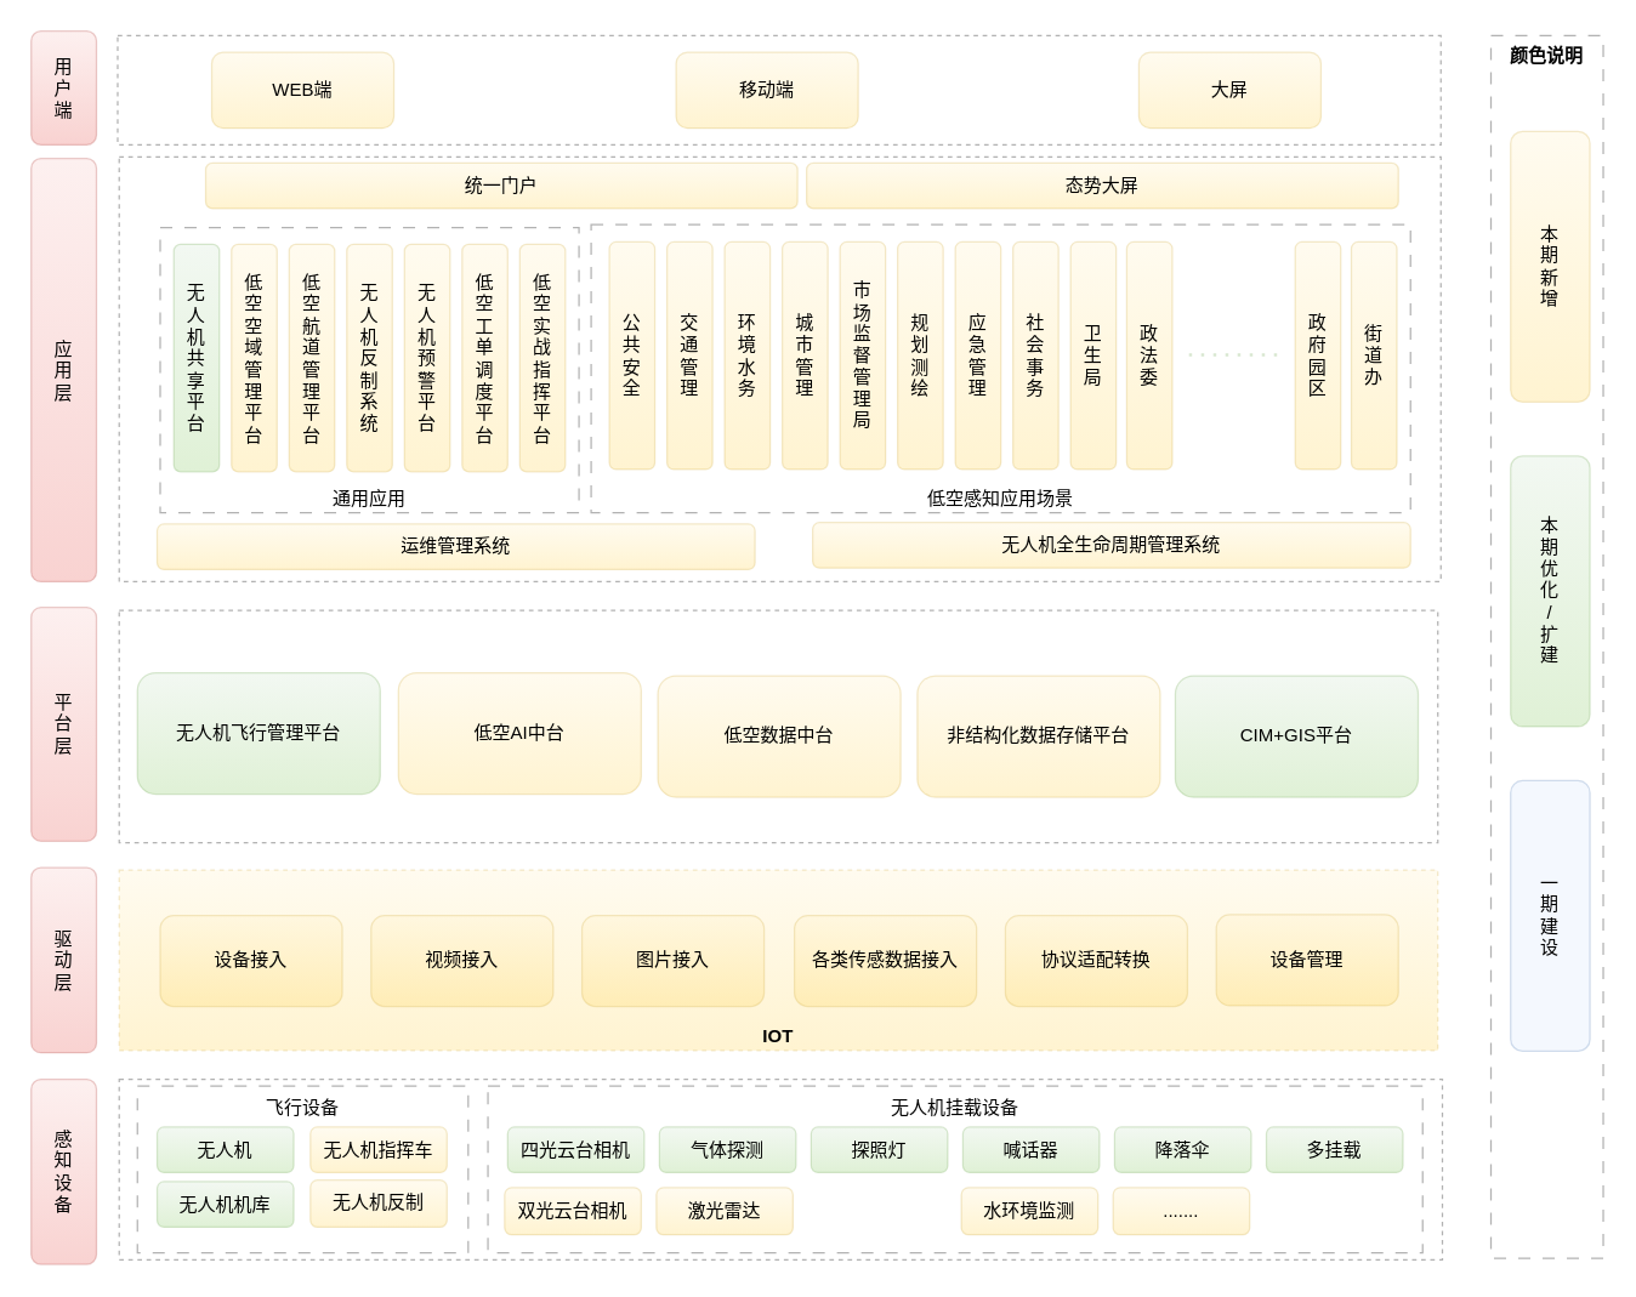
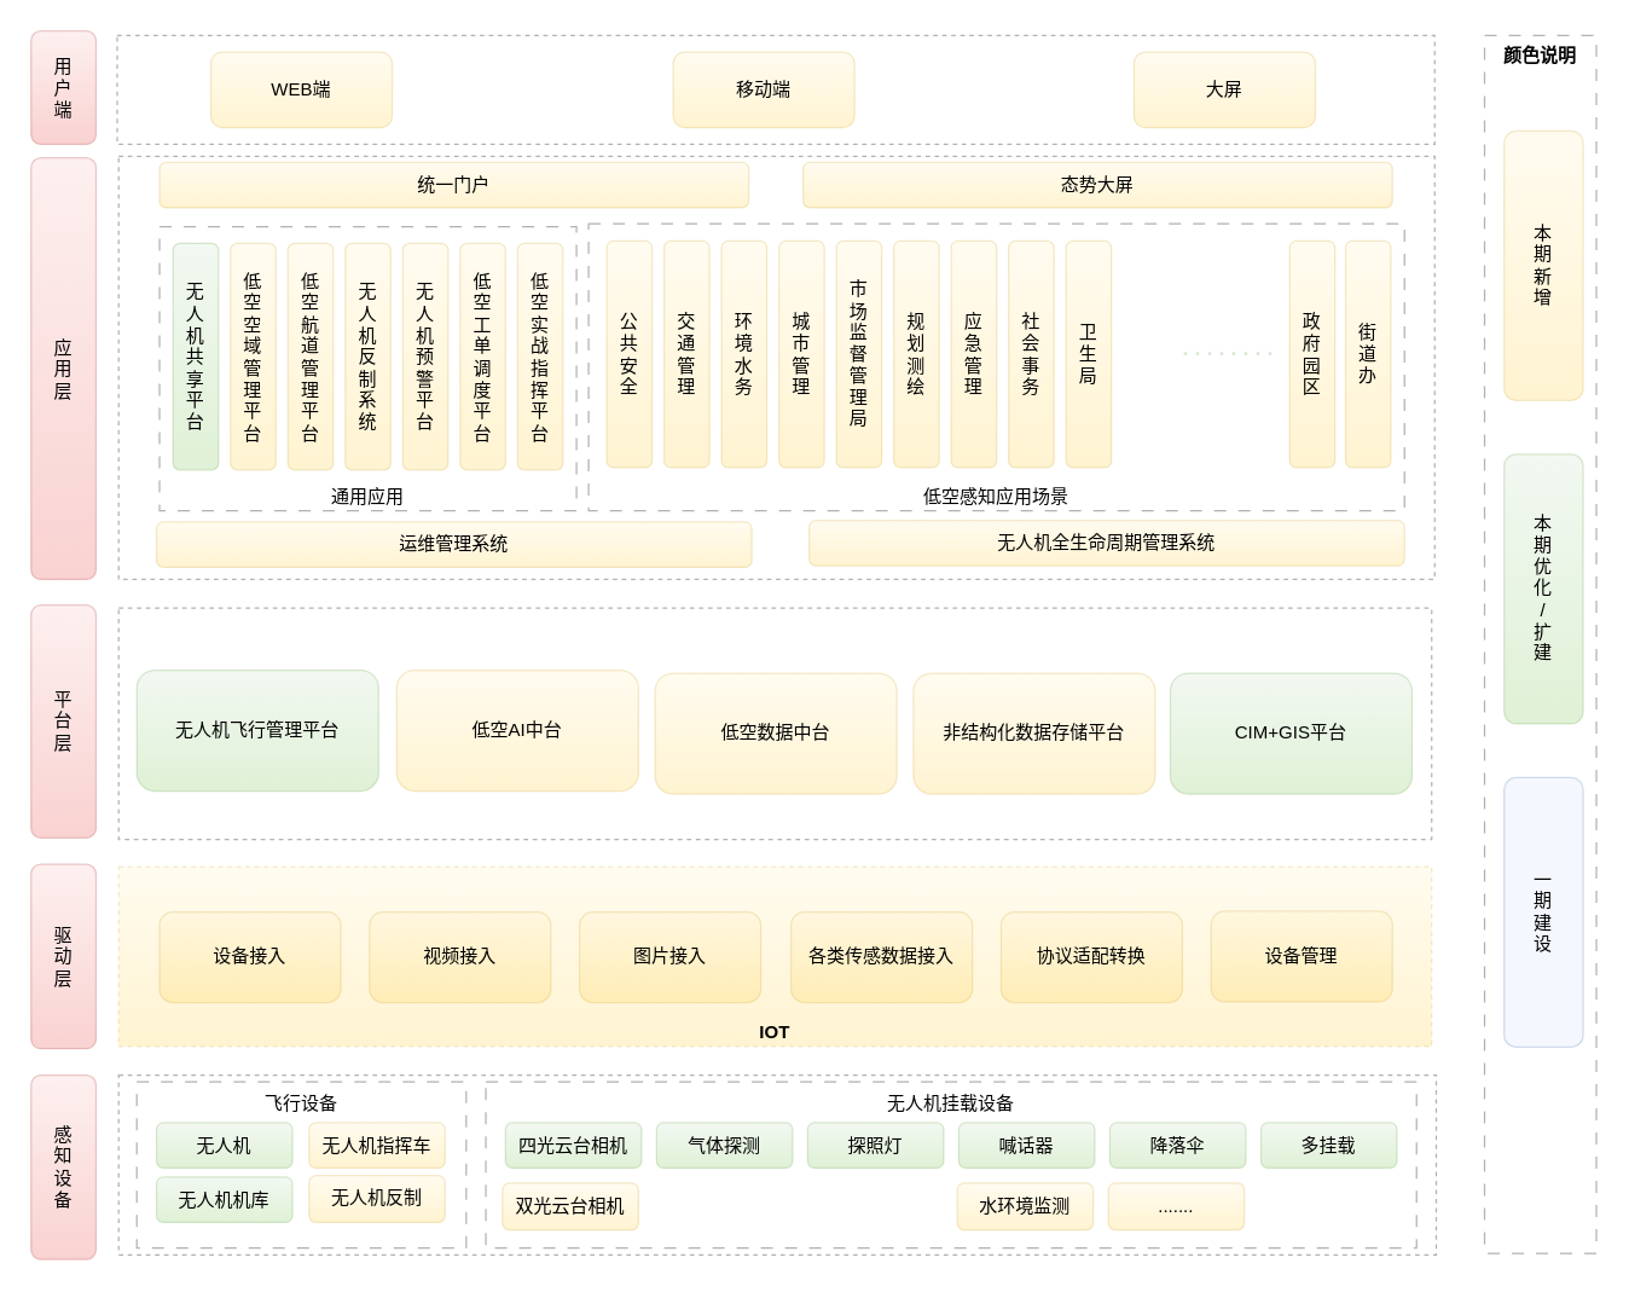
- <mxCell id="18" value="统一门户" style="rounded=1;whiteSpace=wrap;html=1;opacity=30;fillColor=#fff2cc;strokeColor=#d6b656;gradientColor=#ffd966;" parent="1" vertex="1"><mxGeometry x="135" y="107" width="390" height="30" as="geometry" /></mxCell>
+ <mxCell id="18" value="统一门户" style="rounded=1;whiteSpace=wrap;html=1;opacity=30;fillColor=#fff2cc;strokeColor=#d6b656;gradientColor=#ffd966;" parent="1" vertex="1"><mxGeometry x="105" y="107" width="390" height="30" as="geometry" /></mxCell>
- <mxCell id="52" value="政&lt;br&gt;法&lt;br&gt;委" style="rounded=1;whiteSpace=wrap;html=1;opacity=30;fillColor=#fff2cc;strokeColor=#d6b656;gradientColor=#ffd966;" parent="38" vertex="1"><mxGeometry x="353" y="11.5" width="30" height="150" as="geometry" /></mxCell>
- <mxCell id="66" value="激光雷达" style="rounded=1;whiteSpace=wrap;html=1;opacity=30;fillColor=#fff2cc;strokeColor=#d6b656;gradientColor=#ffd966;" parent="1" vertex="1"><mxGeometry x="432" y="782.5" width="90" height="31" as="geometry" /></mxCell>
